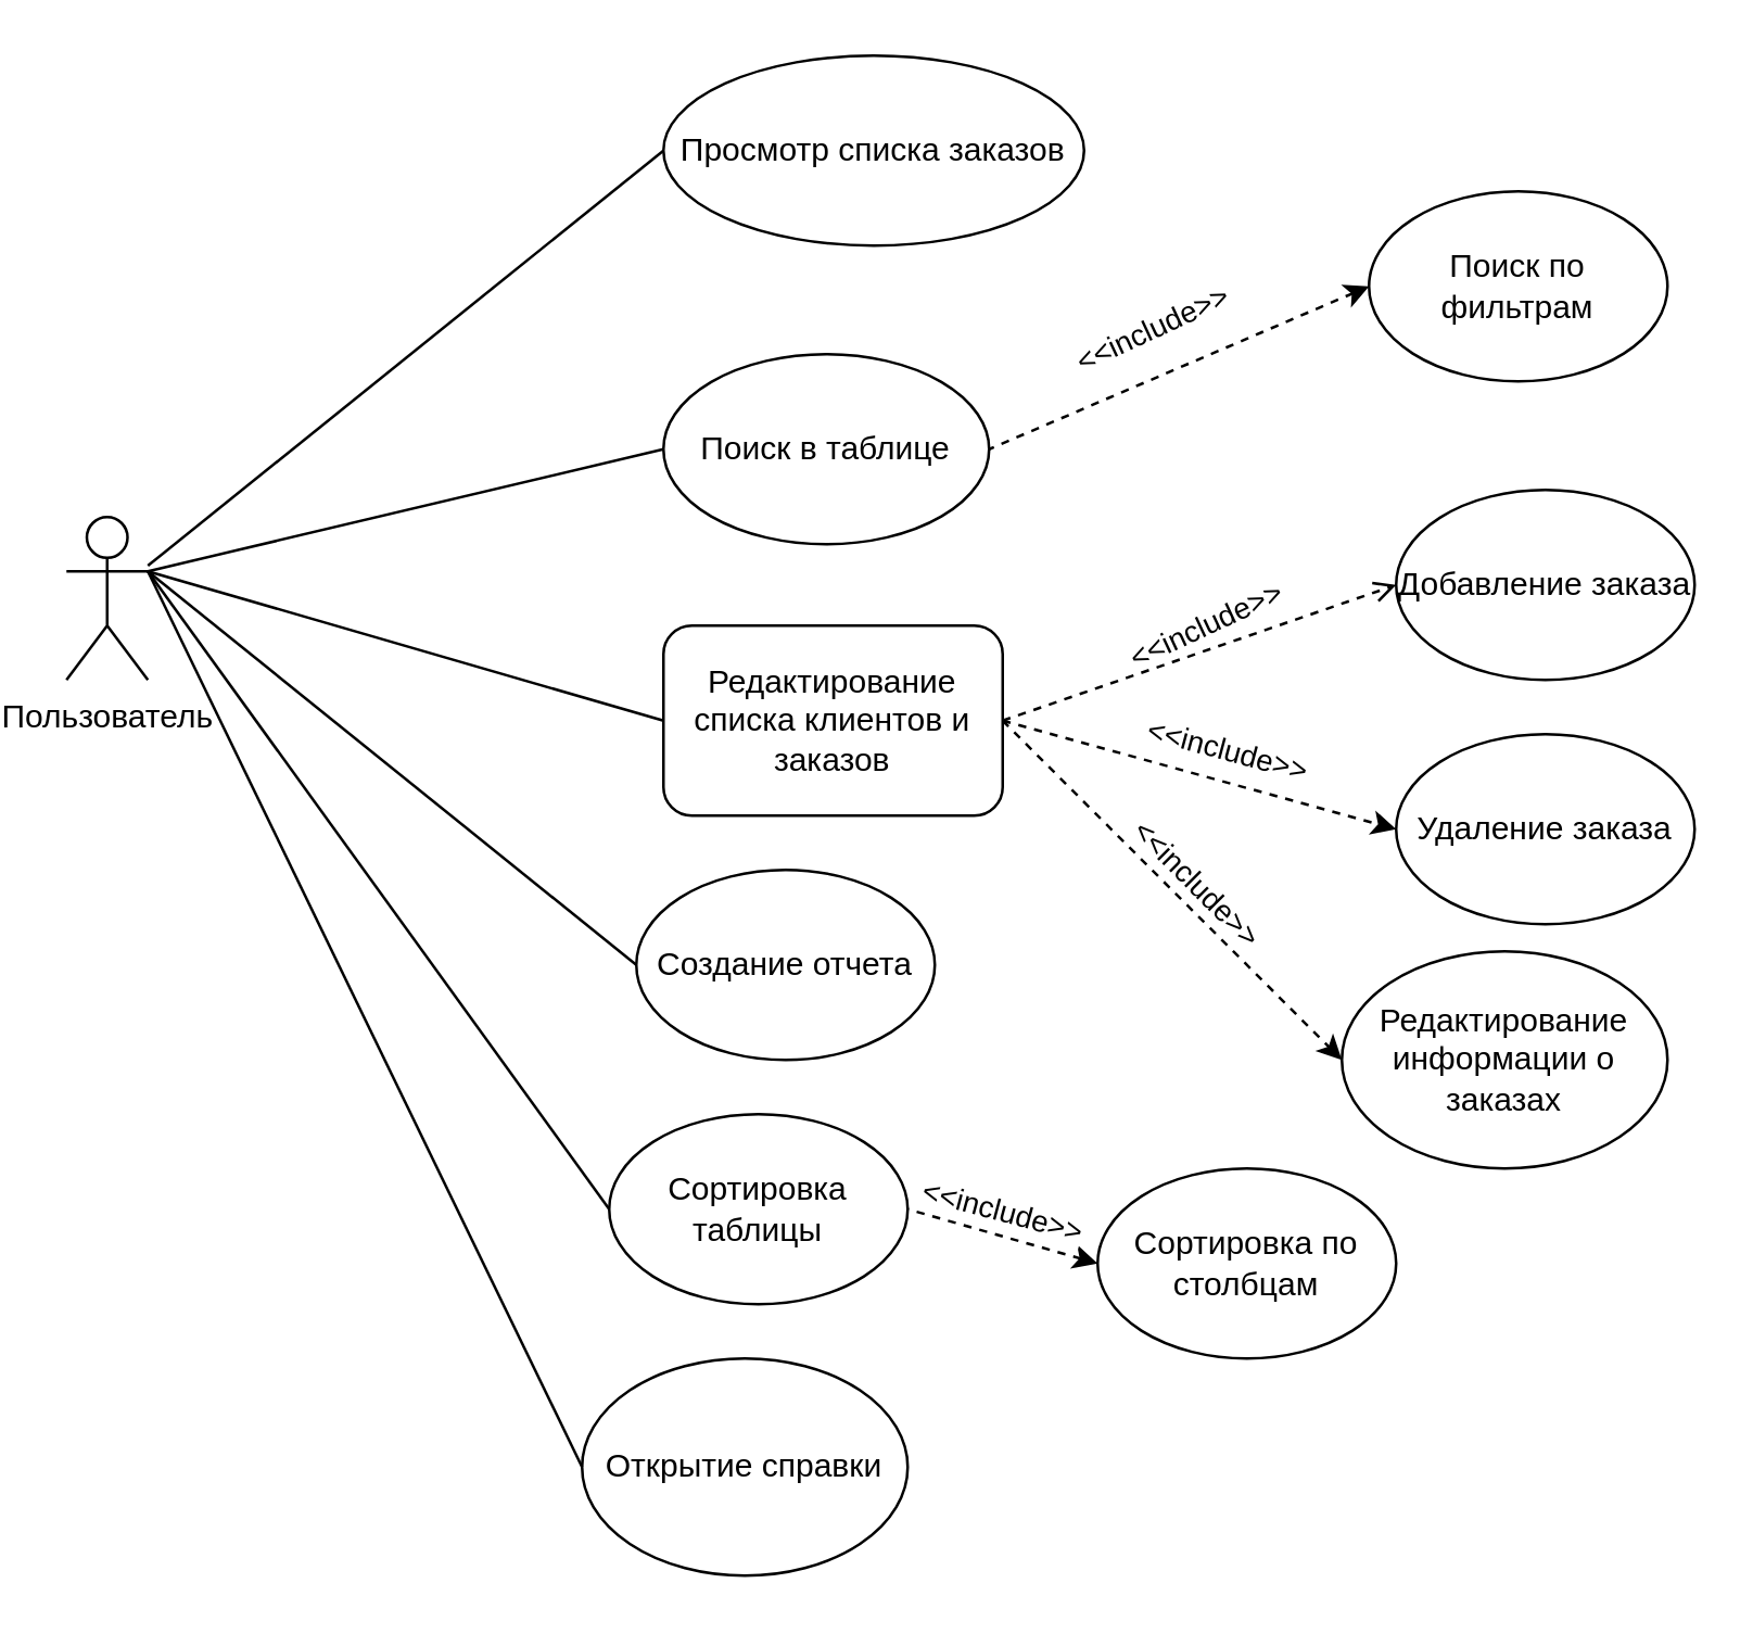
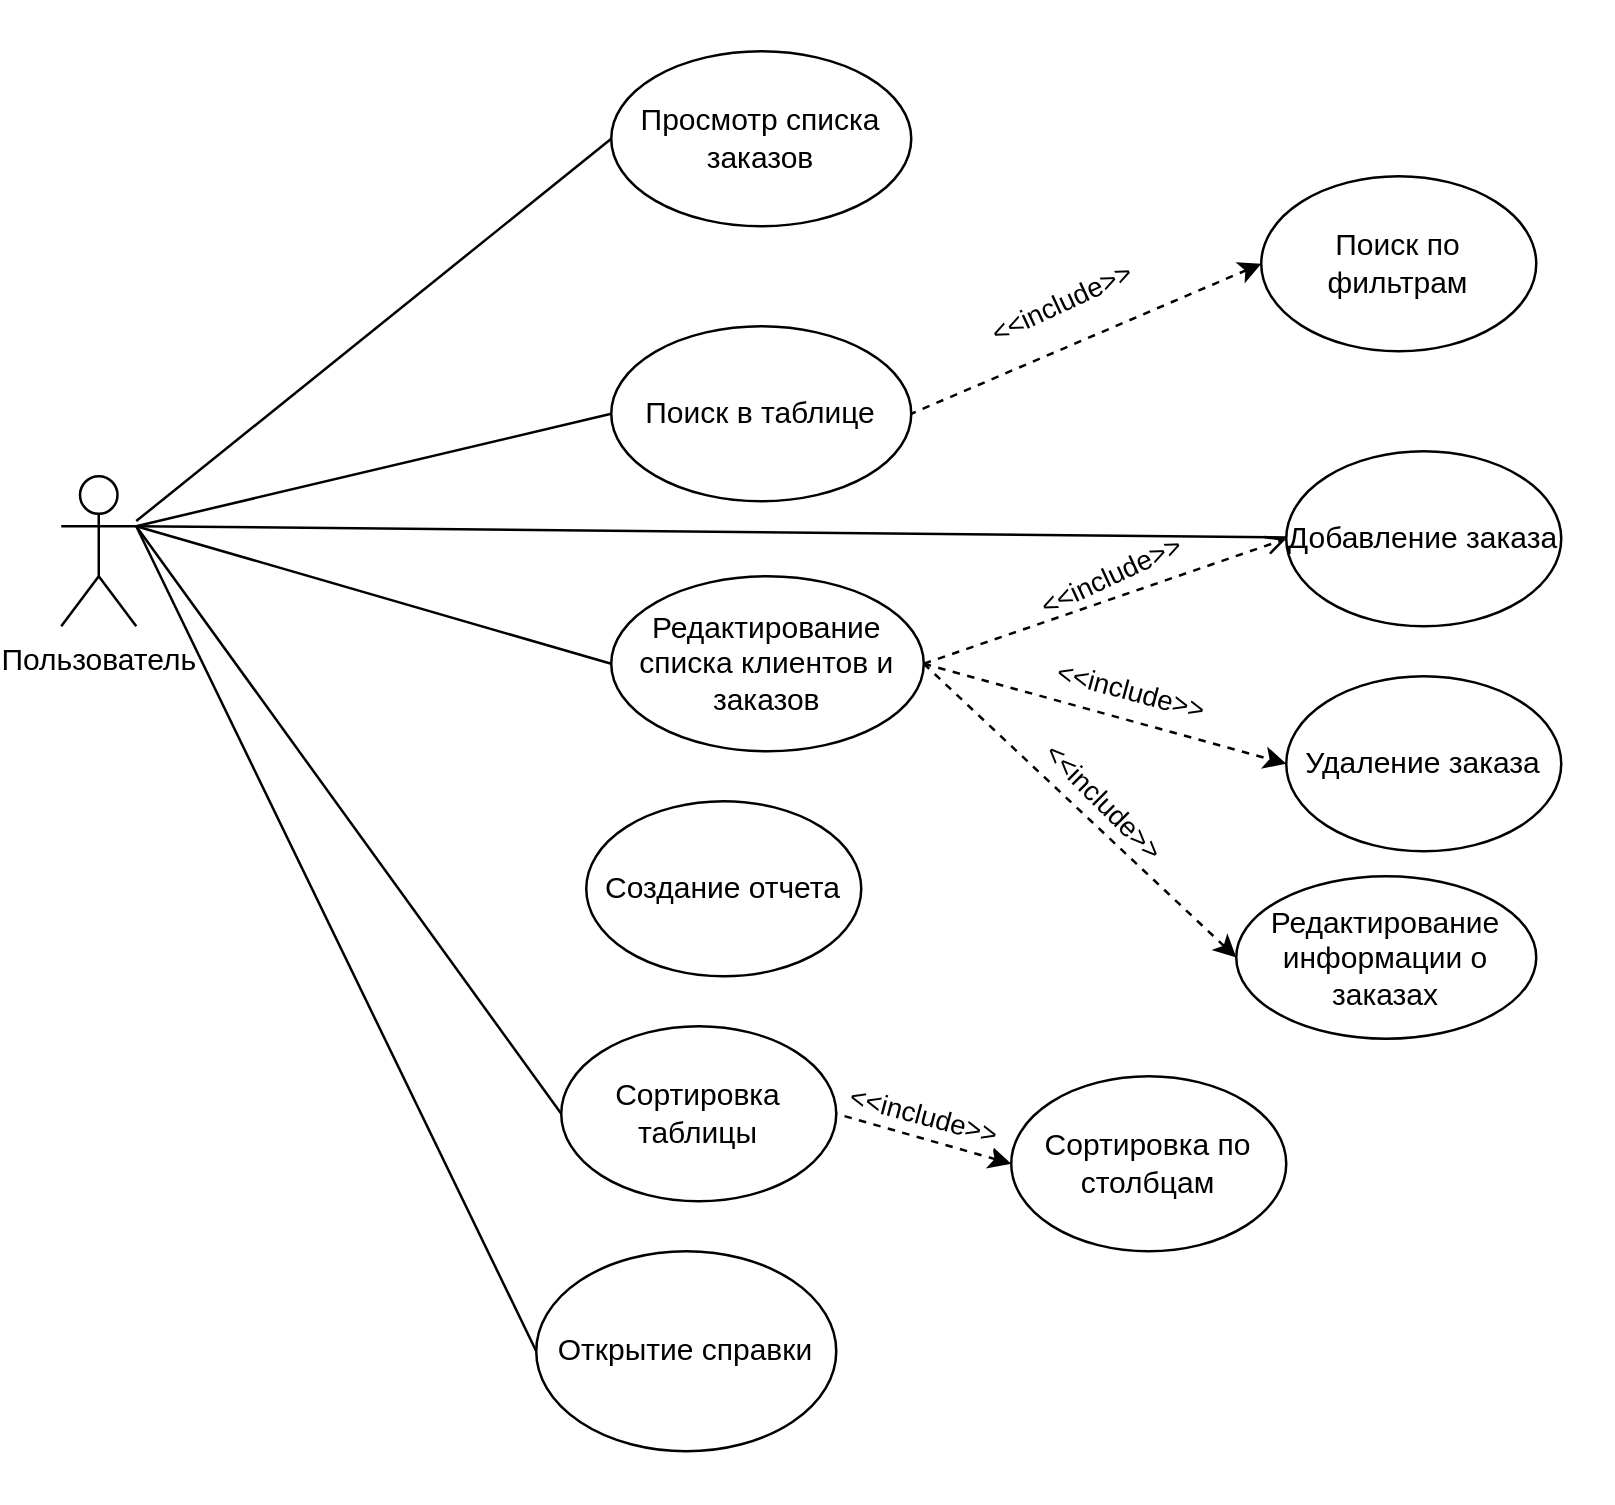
- <mxCell id="3" value="Просмотр списка заказов" style="ellipse;whiteSpace=wrap;html=1;" parent="1" vertex="1"><mxGeometry x="240" y="20" width="155" height="70" as="geometry" /></mxCell>
+ <mxCell id="3" value="Просмотр списка заказов" style="ellipse;whiteSpace=wrap;html=1;" parent="1" vertex="1"><mxGeometry x="240" y="20" width="120" height="70" as="geometry" /></mxCell>
- <mxCell id="5" value="Редактирование списка клиентов и заказов" style="whiteSpace=wrap;html=1;rounded=1;" parent="1" vertex="1"><mxGeometry x="240" y="230" width="125" height="70" as="geometry" /></mxCell>
+ <mxCell id="5" value="Редактирование списка клиентов и заказов" style="ellipse;whiteSpace=wrap;html=1;" parent="1" vertex="1"><mxGeometry x="240" y="230" width="125" height="70" as="geometry" /></mxCell>
- <mxCell id="22" value="" style="endArrow=none;html=1;rounded=0;exitX=1;exitY=0.333;exitDx=0;exitDy=0;exitPerimeter=0;entryX=0;entryY=0.5;entryDx=0;entryDy=0;" parent="1" source="2" target="21" edge="1"><mxGeometry width="50" height="50" relative="1" as="geometry"><mxPoint x="60" y="220" as="sourcePoint" /><mxPoint x="230" y="380" as="targetPoint" /></mxGeometry></mxCell>
+ <mxCell id="22" value="" style="endArrow=none;html=1;rounded=0;exitX=1;exitY=0.333;exitDx=0;exitDy=0;exitPerimeter=0;" parent="1" source="2" target="6" edge="1"><mxGeometry width="50" height="50" relative="1" as="geometry"><mxPoint x="60" y="220" as="sourcePoint" /><mxPoint x="230" y="380" as="targetPoint" /></mxGeometry></mxCell>
- <mxCell id="8" value="Редактирование информации о заказах" style="ellipse;whiteSpace=wrap;html=1;" parent="1" vertex="1"><mxGeometry x="490" y="350" width="120" height="80" as="geometry" /></mxCell>
+ <mxCell id="8" value="Редактирование информации о заказах" style="ellipse;whiteSpace=wrap;html=1;" parent="1" vertex="1"><mxGeometry x="490" y="350" width="120" height="65" as="geometry" /></mxCell>
